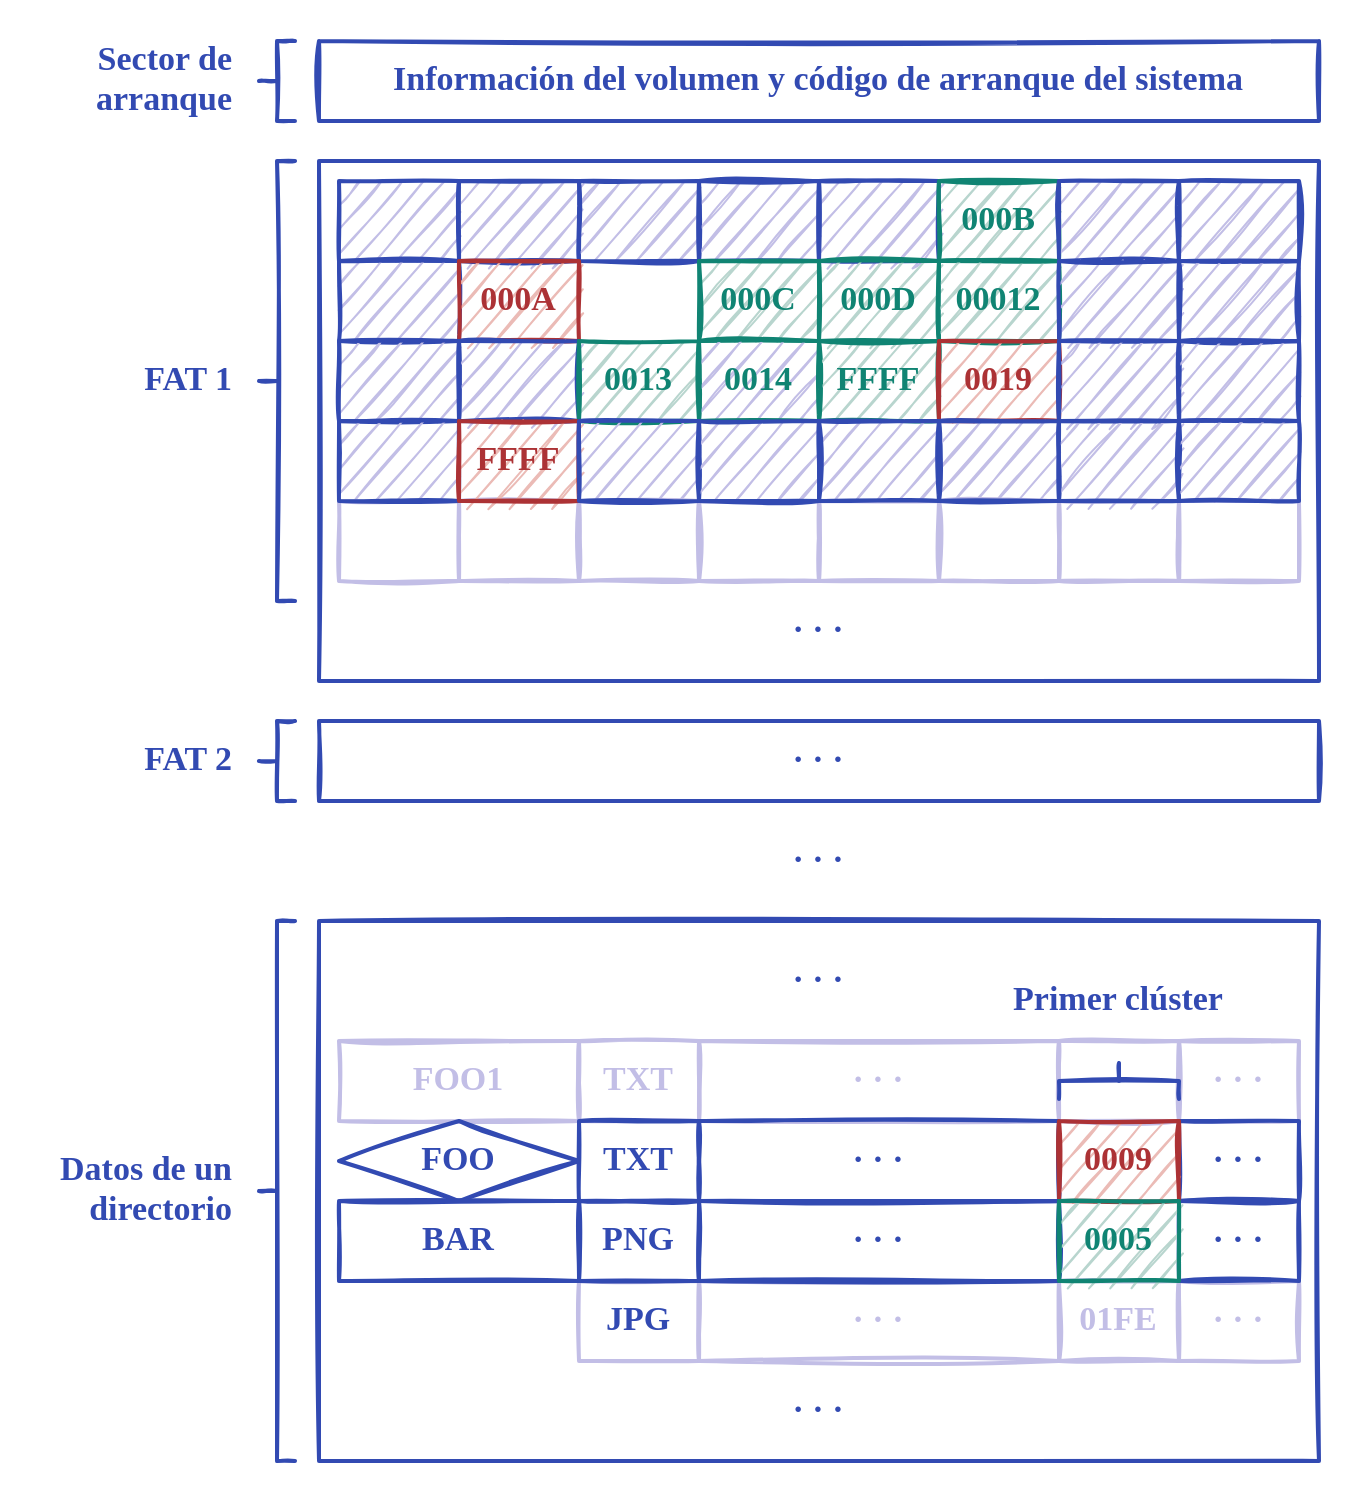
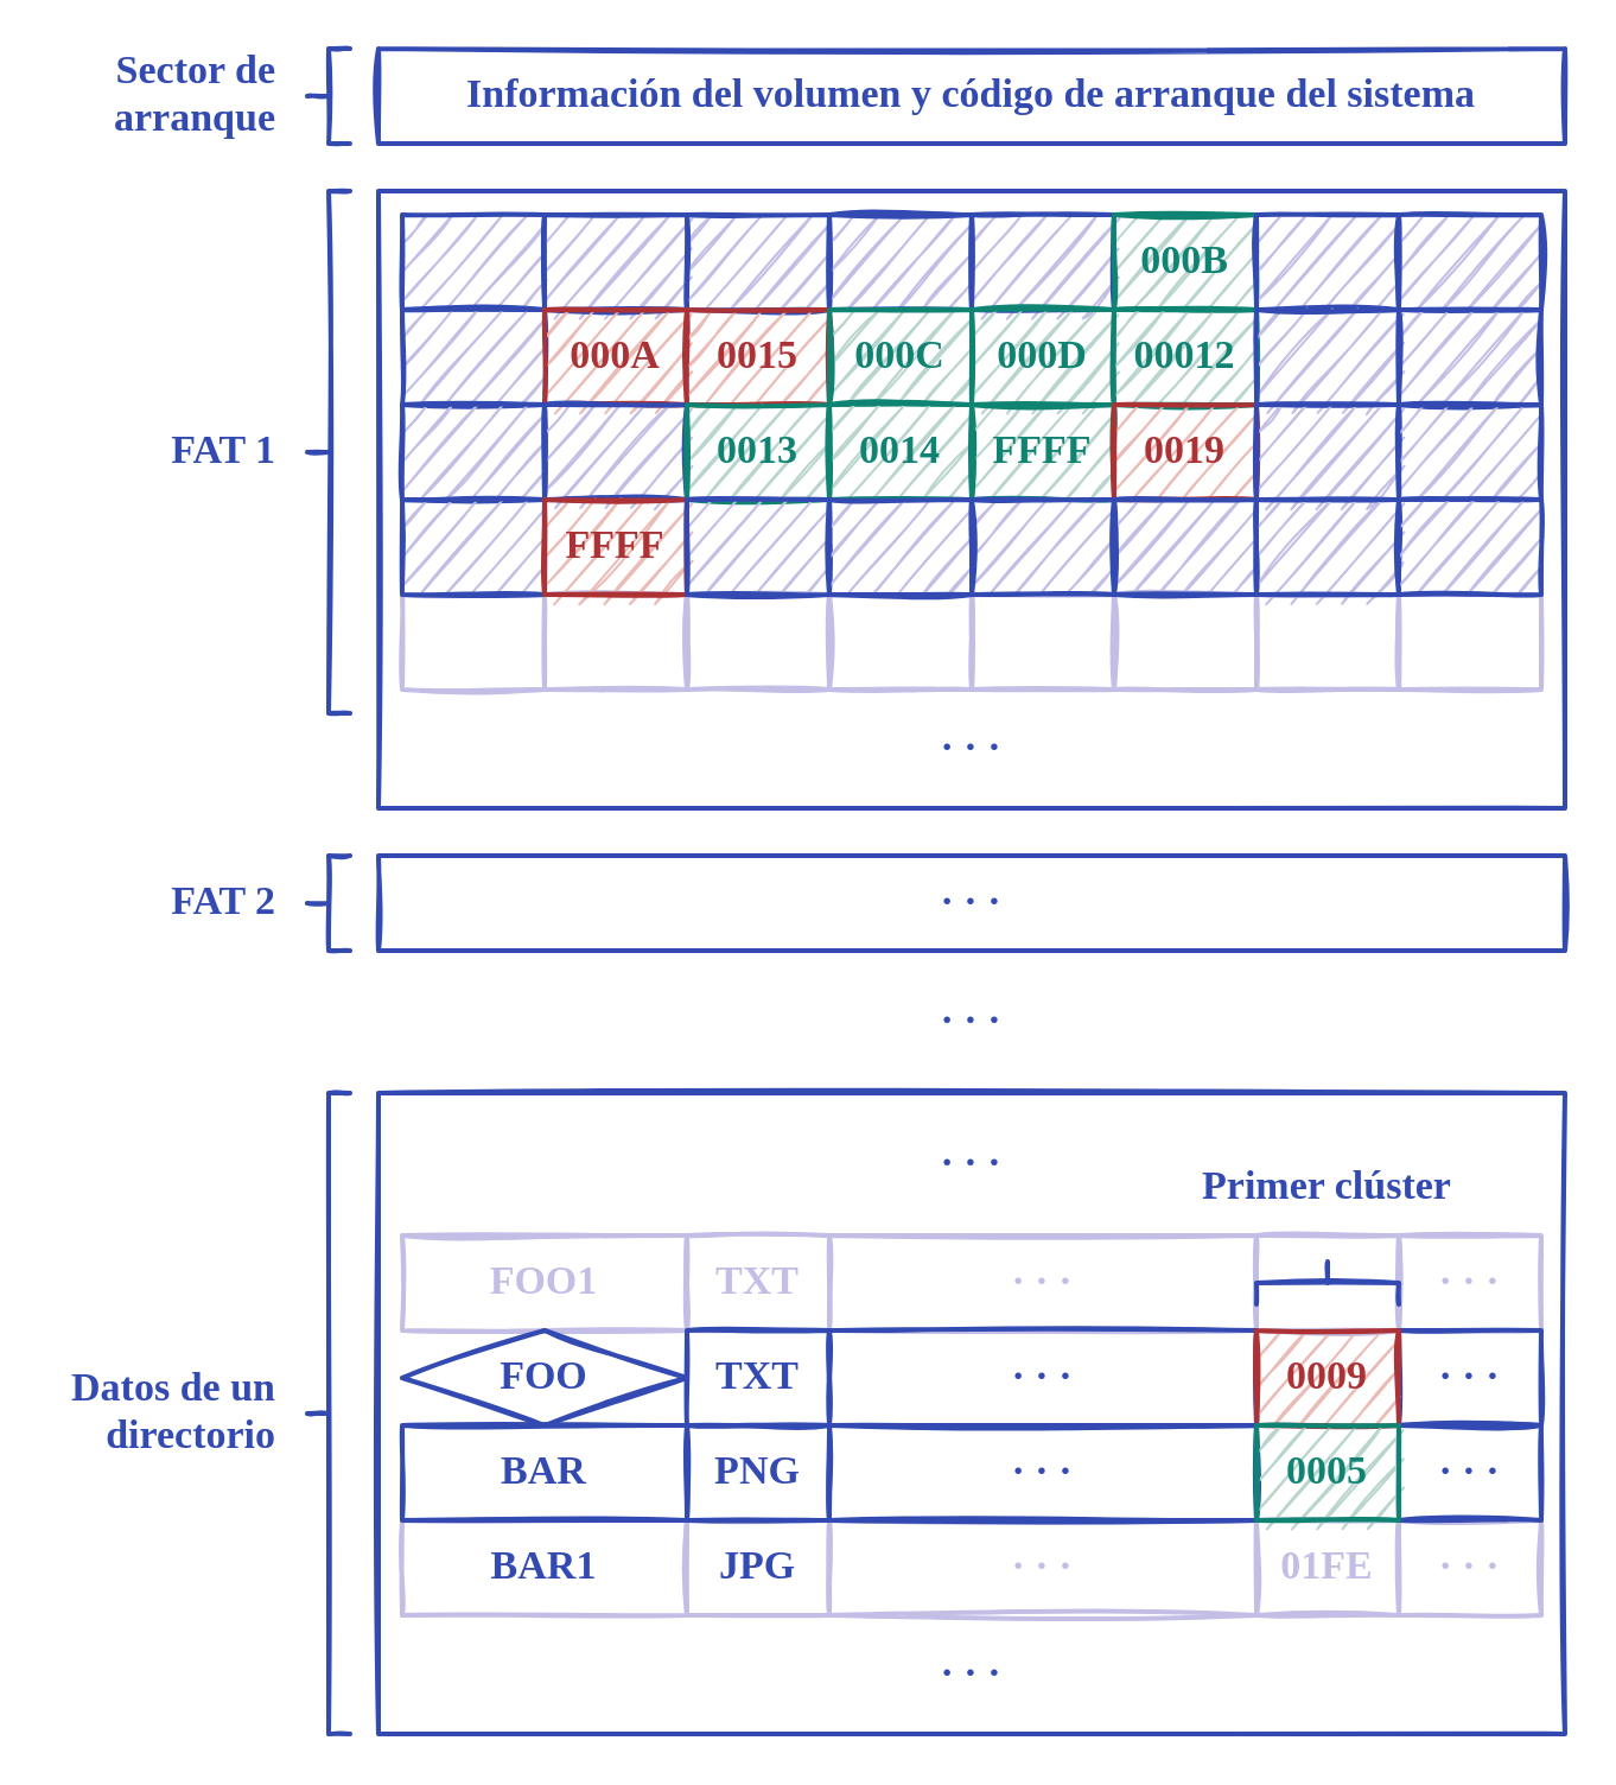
+ <mxCell id="41" value="0015" style="rounded=0;shadow=0;sketch=1;strokeWidth=2;fillColor=#ebbbb6;fontFamily=Ink Free;fontSize=17;spacing=20;fontColor=#ac3235;strokeColor=#ac3235;spacingBottom=5;fontSource=https%3A%2F%2Full-esit-sistemas-operativos.github.io%2Fssoo-apuntes%2Ffonts%2FInkFree.woff;fontStyle=1" parent="1" vertex="1"><mxGeometry x="289" y="130" width="60" height="40" as="geometry" /></mxCell>
- <mxCell id="50" value="0014" style="rounded=0;shadow=0;sketch=1;strokeWidth=2;fillColor=#c2bee6;fontFamily=Ink Free;fontSize=17;spacing=20;fontColor=#108473;strokeColor=#108473;spacingBottom=5;fontSource=https%3A%2F%2Full-esit-sistemas-operativos.github.io%2Fssoo-apuntes%2Ffonts%2FInkFree.woff;fontStyle=1;" parent="1" vertex="1"><mxGeometry x="349" y="170" width="60" height="40" as="geometry" /></mxCell>
+ <mxCell id="50" value="0014" style="rounded=0;shadow=0;sketch=1;strokeWidth=2;fillColor=#b8d5ce;fontFamily=Ink Free;fontSize=17;spacing=20;fontColor=#108473;strokeColor=#108473;spacingBottom=5;fontSource=https%3A%2F%2Full-esit-sistemas-operativos.github.io%2Fssoo-apuntes%2Ffonts%2FInkFree.woff;fontStyle=1" parent="1" vertex="1"><mxGeometry x="349" y="170" width="60" height="40" as="geometry" /></mxCell>
+ <mxCell id="5" value="BAR1" style="rounded=0;shadow=0;sketch=1;strokeWidth=2;fillColor=none;fontFamily=Ink Free;fontSize=17;spacing=20;fontColor=#324AB2;strokeColor=#C2BEE6;spacingBottom=5;fontSource=https%3A%2F%2Full-esit-sistemas-operativos.github.io%2Fssoo-apuntes%2Ffonts%2FInkFree.woff;fontStyle=1" parent="1" vertex="1"><mxGeometry x="169" y="640" width="120" height="40" as="geometry" /></mxCell>
